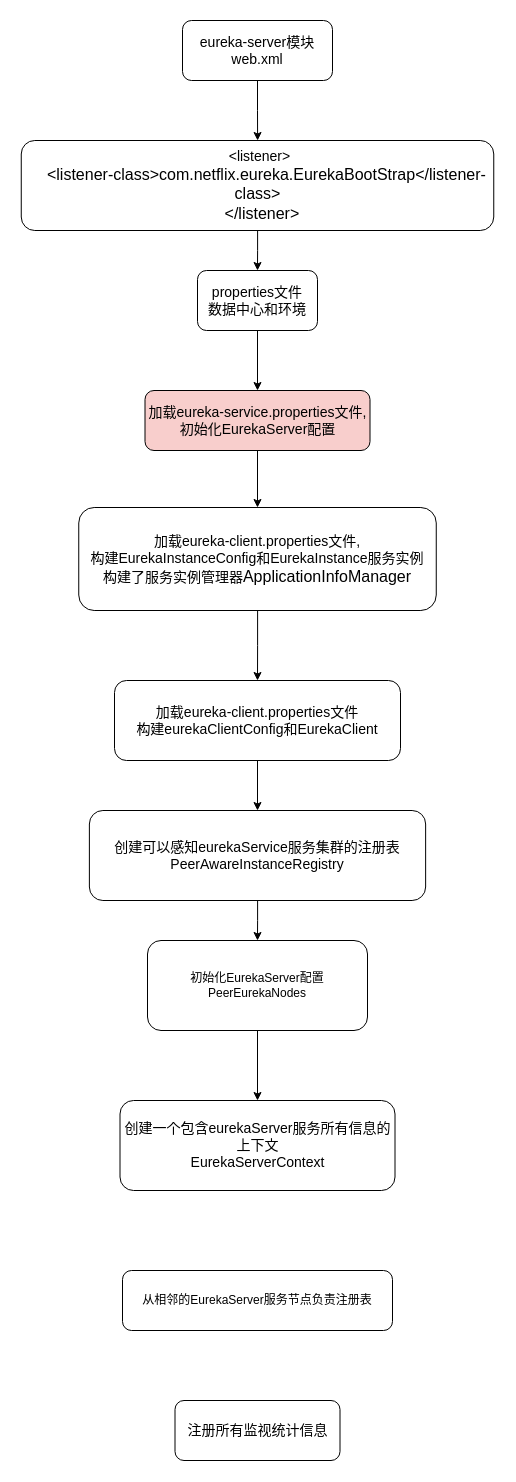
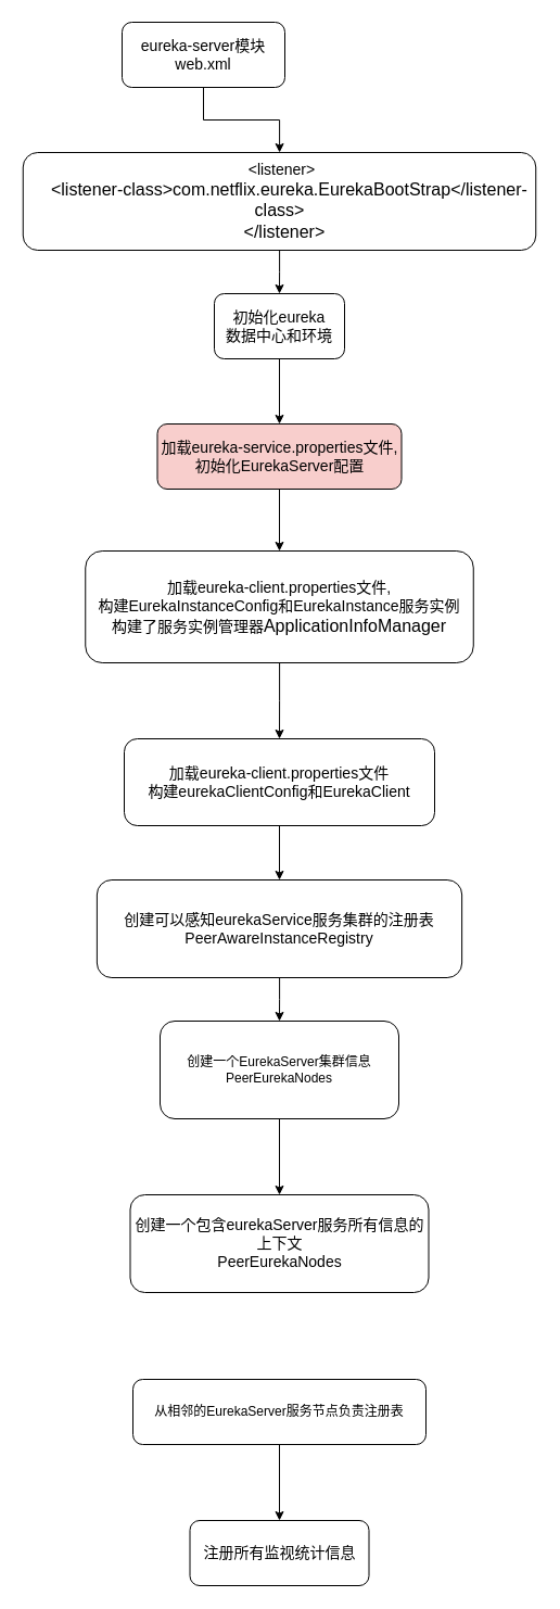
- <mxCell id="3" value="&lt;font style=&quot;font-size: 14px&quot;&gt;eureka-server模块&lt;br&gt;web.xml&lt;/font&gt;" style="rounded=1;whiteSpace=wrap;html=1;" vertex="1" parent="1"><mxGeometry x="182" y="20" width="150" height="60" as="geometry" /></mxCell>
+ <mxCell id="3" value="&lt;font style=&quot;font-size: 14px&quot;&gt;eureka-server模块&lt;br&gt;web.xml&lt;/font&gt;" style="rounded=1;whiteSpace=wrap;html=1;" vertex="1" parent="1"><mxGeometry x="112" y="20" width="150" height="60" as="geometry" /></mxCell>
- <mxCell id="7" value="&lt;font style=&quot;font-size: 14px&quot;&gt;properties文件&lt;br&gt;数据中心和环境&lt;/font&gt;" style="rounded=1;whiteSpace=wrap;html=1;" vertex="1" parent="1"><mxGeometry x="197" y="270" width="120" height="60" as="geometry" /></mxCell>
+ <mxCell id="7" value="&lt;font style=&quot;font-size: 14px&quot;&gt;初始化eureka&lt;br&gt;数据中心和环境&lt;/font&gt;" style="rounded=1;whiteSpace=wrap;html=1;" vertex="1" parent="1"><mxGeometry x="197" y="270" width="120" height="60" as="geometry" /></mxCell>
- <mxCell id="17" value="初始化EurekaServer配置&lt;br&gt;PeerEurekaNodes" style="rounded=1;whiteSpace=wrap;html=1;" vertex="1" parent="1"><mxGeometry x="147.01" y="940" width="220" height="90" as="geometry" /></mxCell>
+ <mxCell id="17" value="创建一个EurekaServer集群信息&lt;br&gt;PeerEurekaNodes" style="rounded=1;whiteSpace=wrap;html=1;" vertex="1" parent="1"><mxGeometry x="147.01" y="940" width="220" height="90" as="geometry" /></mxCell>
- <mxCell id="18" value="&lt;font style=&quot;font-size: 14px&quot;&gt;创建一个包含eurekaServer服务所有信息的上下文&lt;br&gt;EurekaServerContext&lt;/font&gt;" style="rounded=1;whiteSpace=wrap;html=1;" vertex="1" parent="1"><mxGeometry x="119.51" y="1100" width="274.99" height="90" as="geometry" /></mxCell>
+ <mxCell id="18" value="&lt;font style=&quot;font-size: 14px&quot;&gt;创建一个包含eurekaServer服务所有信息的上下文&lt;br&gt;PeerEurekaNodes&lt;/font&gt;" style="rounded=1;whiteSpace=wrap;html=1;" vertex="1" parent="1"><mxGeometry x="119.51" y="1100" width="274.99" height="90" as="geometry" /></mxCell>
+ <mxCell id="19" style="edgeStyle=orthogonalEdgeStyle;rounded=0;orthogonalLoop=1;jettySize=auto;html=1;" edge="1" parent="1" source="20" target="21"><mxGeometry relative="1" as="geometry" /></mxCell>
